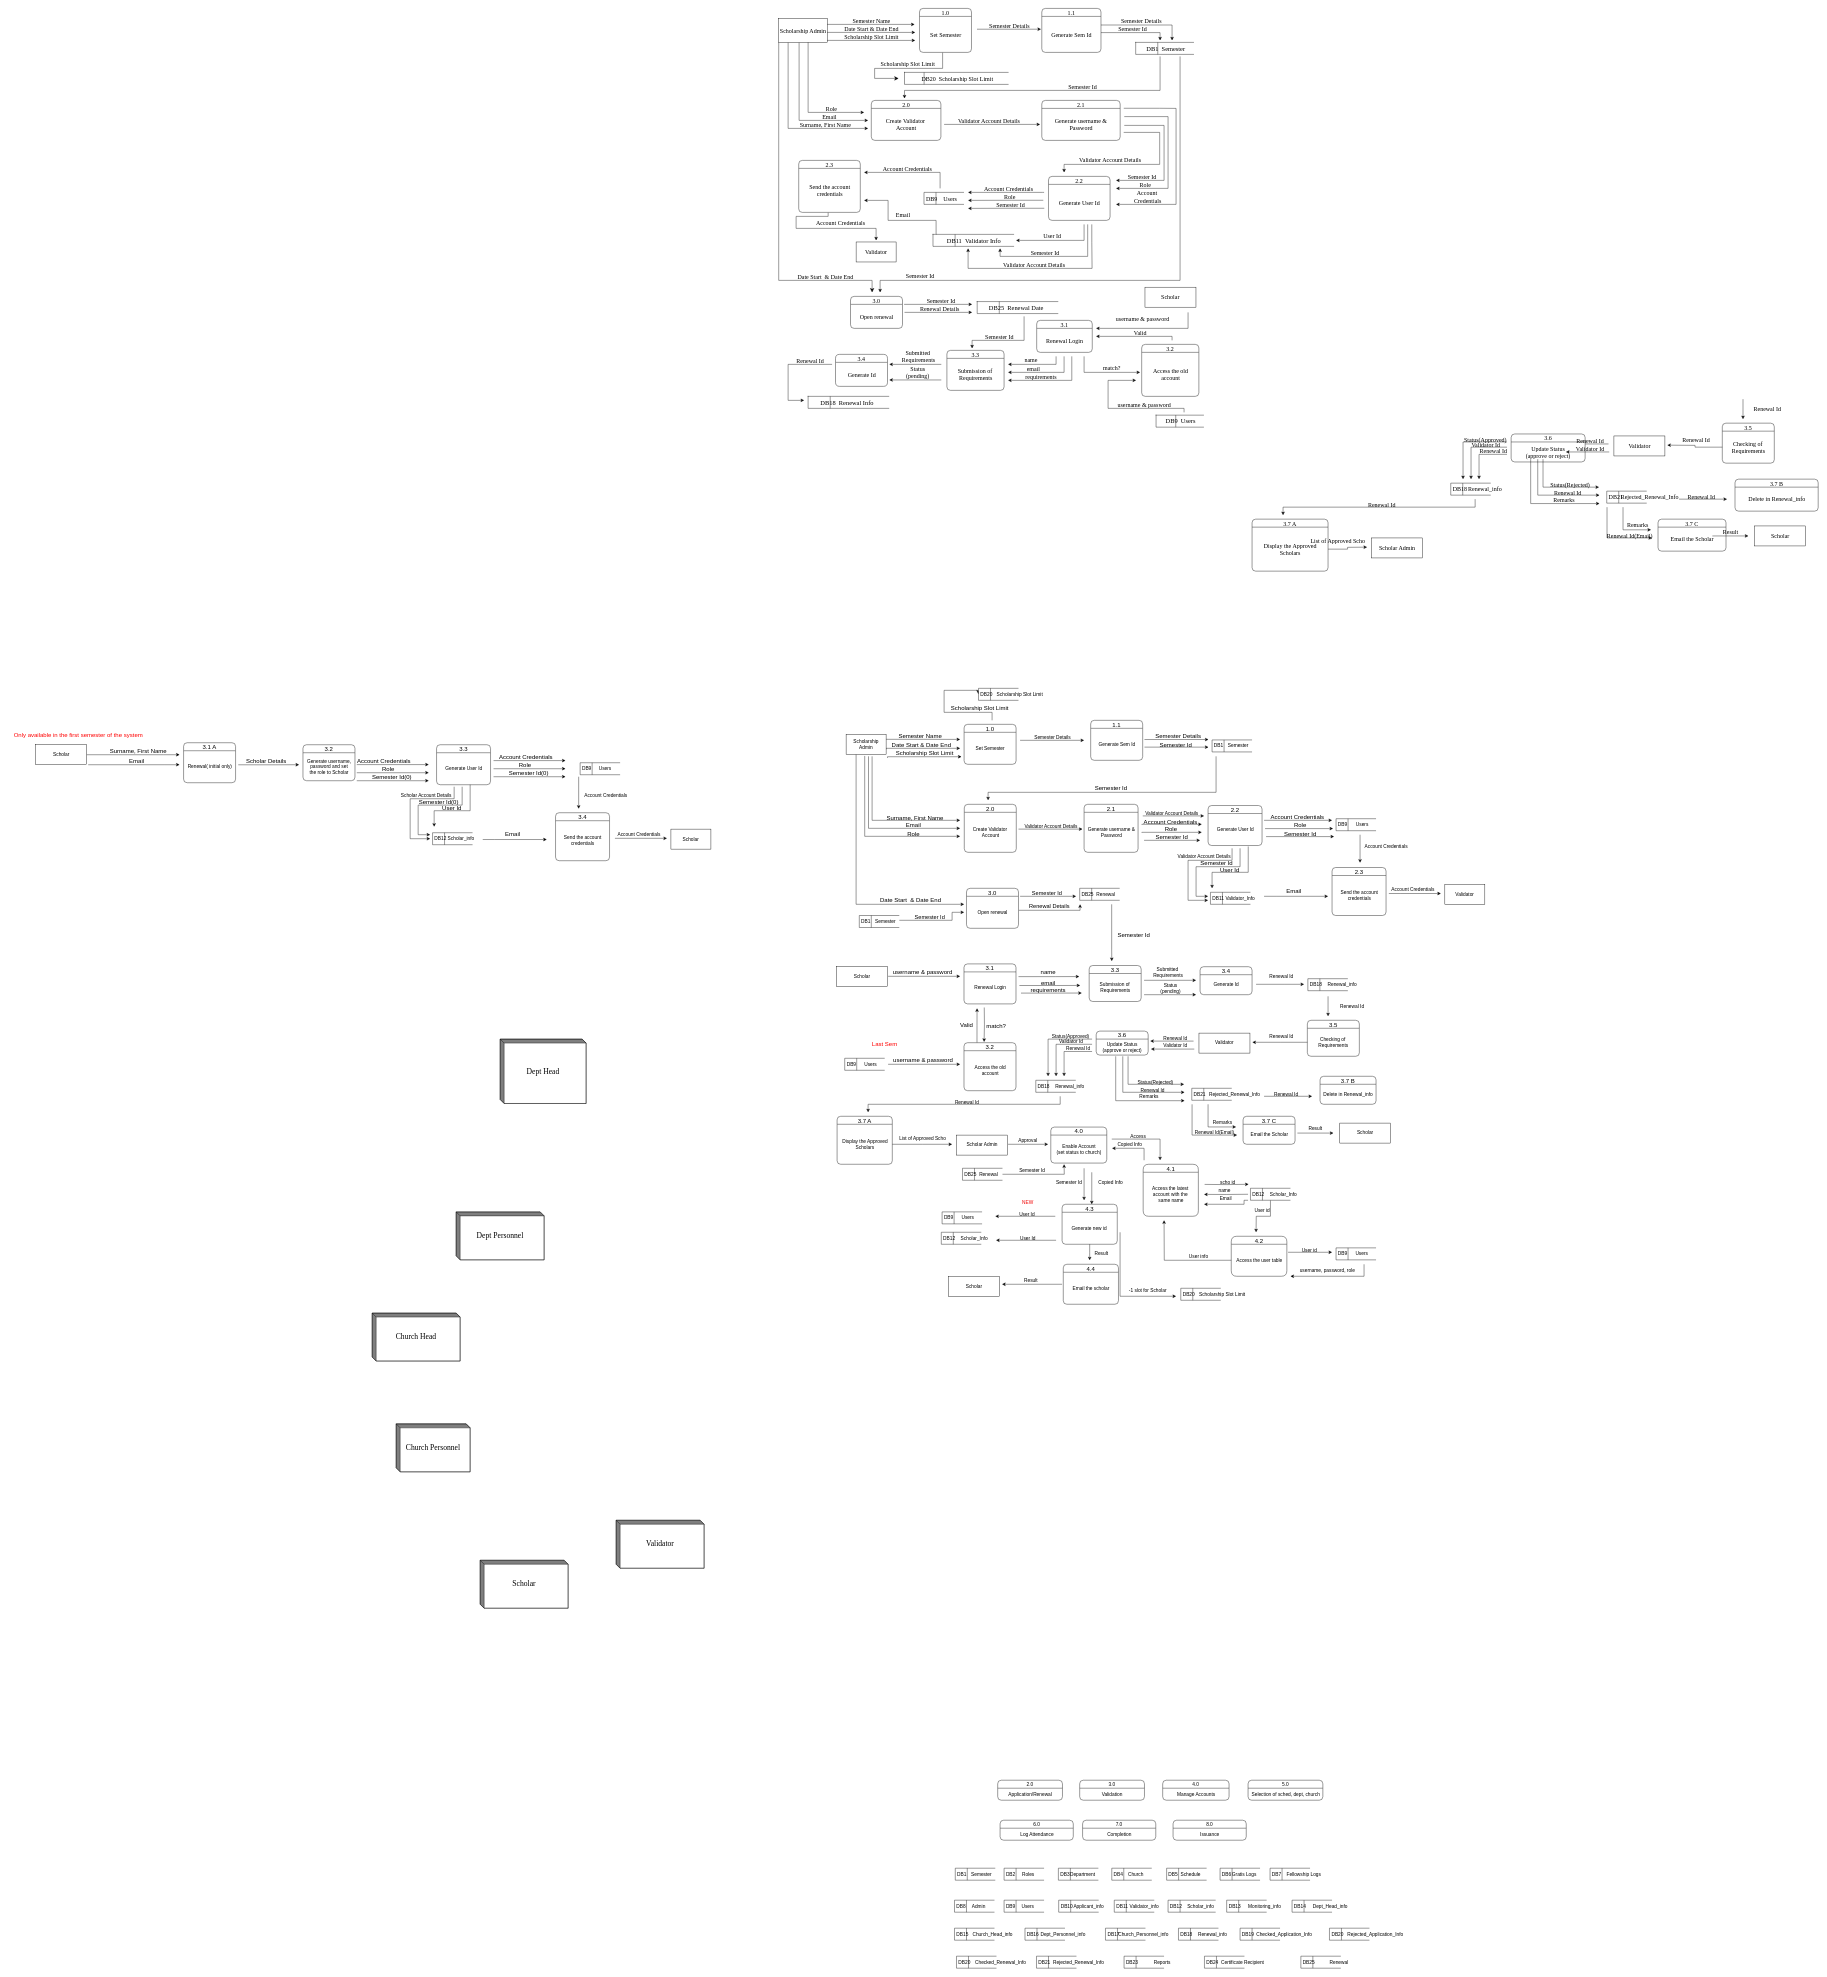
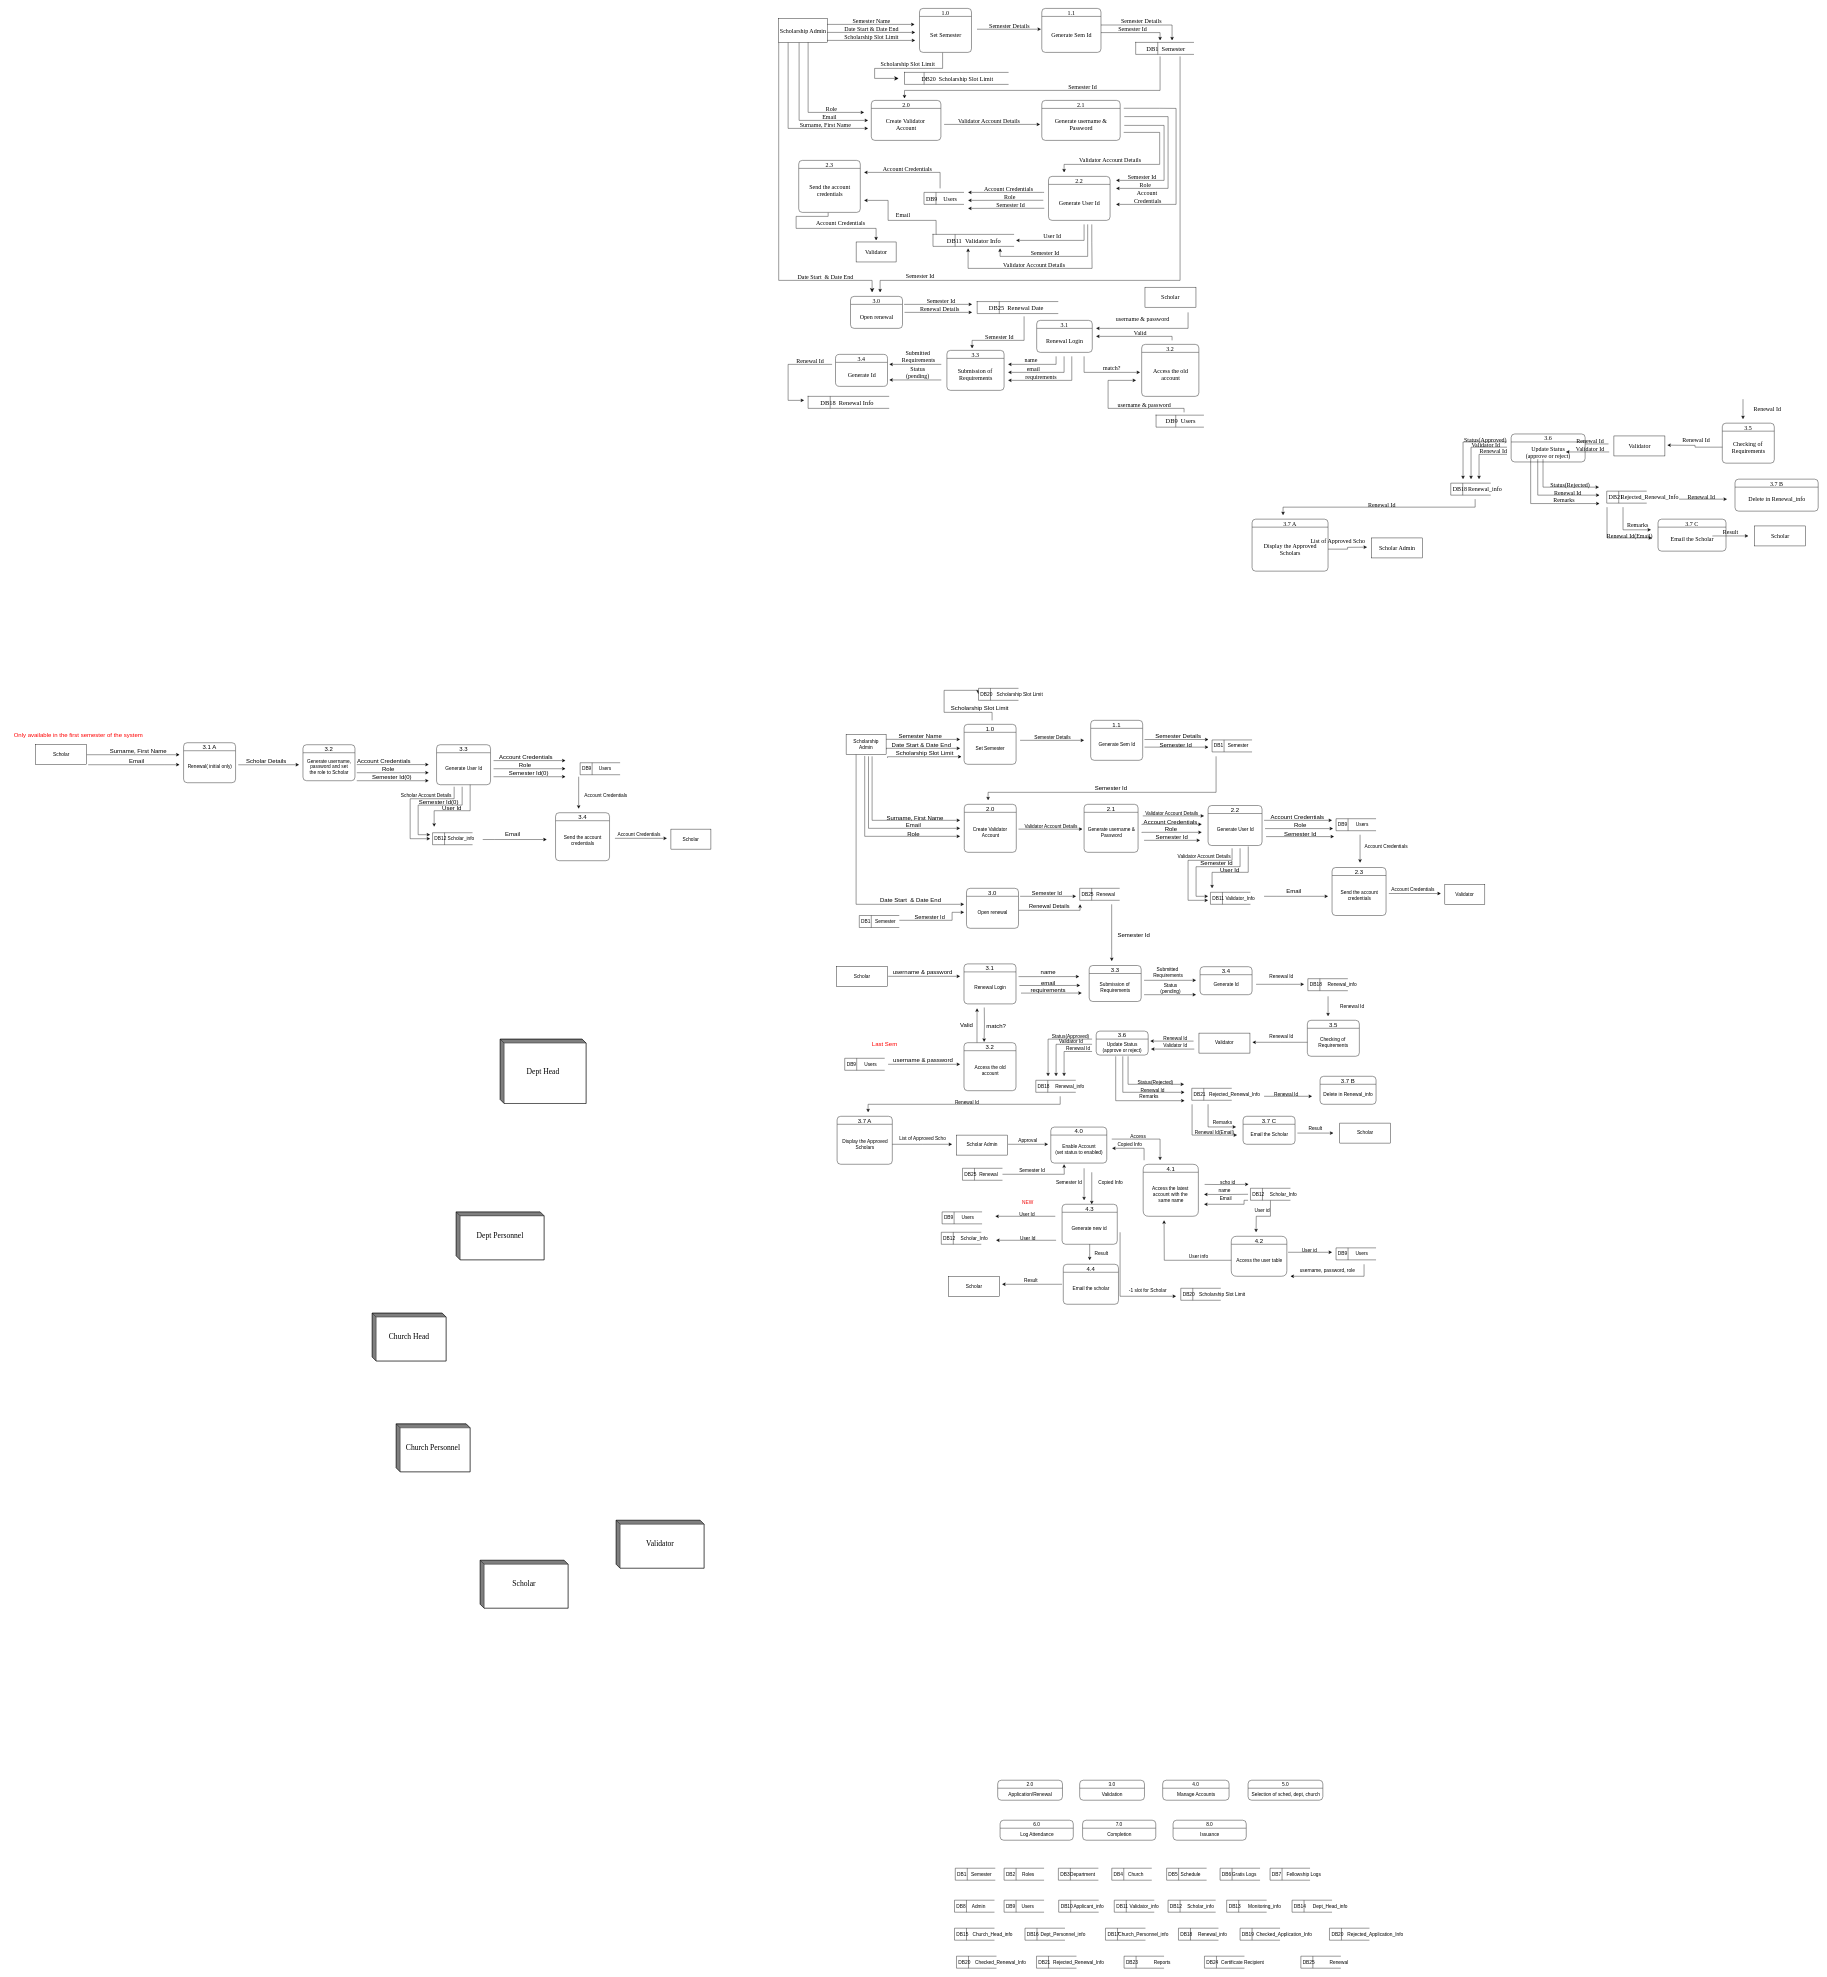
- <mxCell id="294" value="Enable Account&lt;div&gt;(set status to church)&lt;/div&gt;" style="text;html=1;align=center;verticalAlign=middle;resizable=0;points=[];autosize=1;strokeColor=none;fillColor=none;perimeterSpacing=0;spacingTop=15;spacingBottom=15;" parent="292" vertex="1"><mxGeometry y="20" width="140" height="70" as="geometry" /></mxCell>
+ <mxCell id="294" value="Enable Account&lt;div&gt;(set status to enabled)&lt;/div&gt;" style="text;html=1;align=center;verticalAlign=middle;resizable=0;points=[];autosize=1;strokeColor=none;fillColor=none;perimeterSpacing=0;spacingTop=15;spacingBottom=15;" parent="292" vertex="1"><mxGeometry y="20" width="140" height="70" as="geometry" /></mxCell>
- <mxCell id="7" value="&lt;font style=&quot;font-size: 19px;&quot;&gt;Church Head&lt;/font&gt;" style="html=1;dashed=0;whiteSpace=wrap;shape=mxgraph.dfd.externalEntity;fontFamily=Lucida Console;fontSize=15;" parent="1" vertex="1"><mxGeometry x="930" y="3282" width="220" height="120" as="geometry" /></mxCell>
+ <mxCell id="7" value="&lt;font style=&quot;font-size: 19px;&quot;&gt;Church Head&lt;/font&gt;" style="html=1;dashed=0;whiteSpace=wrap;shape=mxgraph.dfd.externalEntity;fontFamily=Lucida Console;fontSize=15;" parent="1" vertex="1"><mxGeometry x="930" y="3282" width="185" height="120" as="geometry" /></mxCell>
